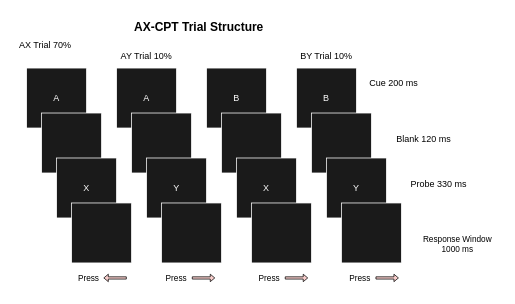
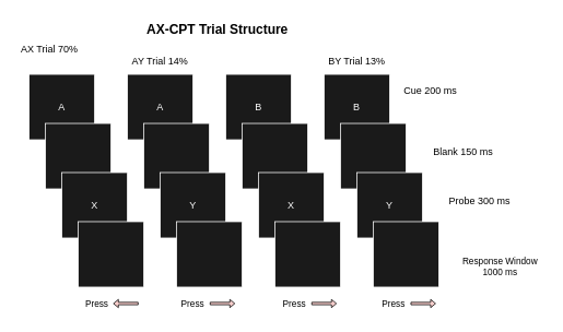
- <mxCell id="27" value="&lt;font color=&quot;#000000&quot;&gt;AY Trial 10%&lt;/font&gt;" style="text;strokeColor=none;align=center;fillColor=none;html=1;verticalAlign=middle;whiteSpace=wrap;rounded=0;fontColor=#FFFFFF;" vertex="1" parent="1"><mxGeometry x="155" y="60" width="80" height="30" as="geometry" /></mxCell>
+ <mxCell id="27" value="&lt;font color=&quot;#000000&quot;&gt;AY Trial 14%&lt;/font&gt;" style="text;strokeColor=none;align=center;fillColor=none;html=1;verticalAlign=middle;whiteSpace=wrap;rounded=0;fontColor=#FFFFFF;" vertex="1" parent="1"><mxGeometry x="155" y="60" width="80" height="30" as="geometry" /></mxCell>
- <mxCell id="28" value="&lt;font color=&quot;#000000&quot;&gt;BY Trial 10%&lt;/font&gt;" style="text;strokeColor=none;align=center;fillColor=none;html=1;verticalAlign=middle;whiteSpace=wrap;rounded=0;fontColor=#FFFFFF;" vertex="1" parent="1"><mxGeometry x="395" y="60" width="80" height="30" as="geometry" /></mxCell>
+ <mxCell id="28" value="&lt;font color=&quot;#000000&quot;&gt;BY Trial 13%&lt;/font&gt;" style="text;strokeColor=none;align=center;fillColor=none;html=1;verticalAlign=middle;whiteSpace=wrap;rounded=0;fontColor=#FFFFFF;" vertex="1" parent="1"><mxGeometry x="395" y="60" width="80" height="30" as="geometry" /></mxCell>
- <mxCell id="30" value="&lt;font color=&quot;#000000&quot;&gt;Blank 120 ms&lt;/font&gt;" style="text;strokeColor=none;align=center;fillColor=none;html=1;verticalAlign=middle;whiteSpace=wrap;rounded=0;fontColor=#FFFFFF;" vertex="1" parent="1"><mxGeometry x="525" y="170" width="80" height="30" as="geometry" /></mxCell>
+ <mxCell id="30" value="&lt;font color=&quot;#000000&quot;&gt;Blank 150 ms&lt;/font&gt;" style="text;strokeColor=none;align=center;fillColor=none;html=1;verticalAlign=middle;whiteSpace=wrap;rounded=0;fontColor=#FFFFFF;" vertex="1" parent="1"><mxGeometry x="525" y="170" width="80" height="30" as="geometry" /></mxCell>
- <mxCell id="31" value="&lt;font color=&quot;#000000&quot;&gt;Probe 330 ms&lt;/font&gt;" style="text;strokeColor=none;align=center;fillColor=none;html=1;verticalAlign=middle;whiteSpace=wrap;rounded=0;fontColor=#FFFFFF;" vertex="1" parent="1"><mxGeometry x="545" y="230" width="80" height="30" as="geometry" /></mxCell>
+ <mxCell id="31" value="&lt;font color=&quot;#000000&quot;&gt;Probe 300 ms&lt;/font&gt;" style="text;strokeColor=none;align=center;fillColor=none;html=1;verticalAlign=middle;whiteSpace=wrap;rounded=0;fontColor=#FFFFFF;" vertex="1" parent="1"><mxGeometry x="545" y="230" width="80" height="30" as="geometry" /></mxCell>
